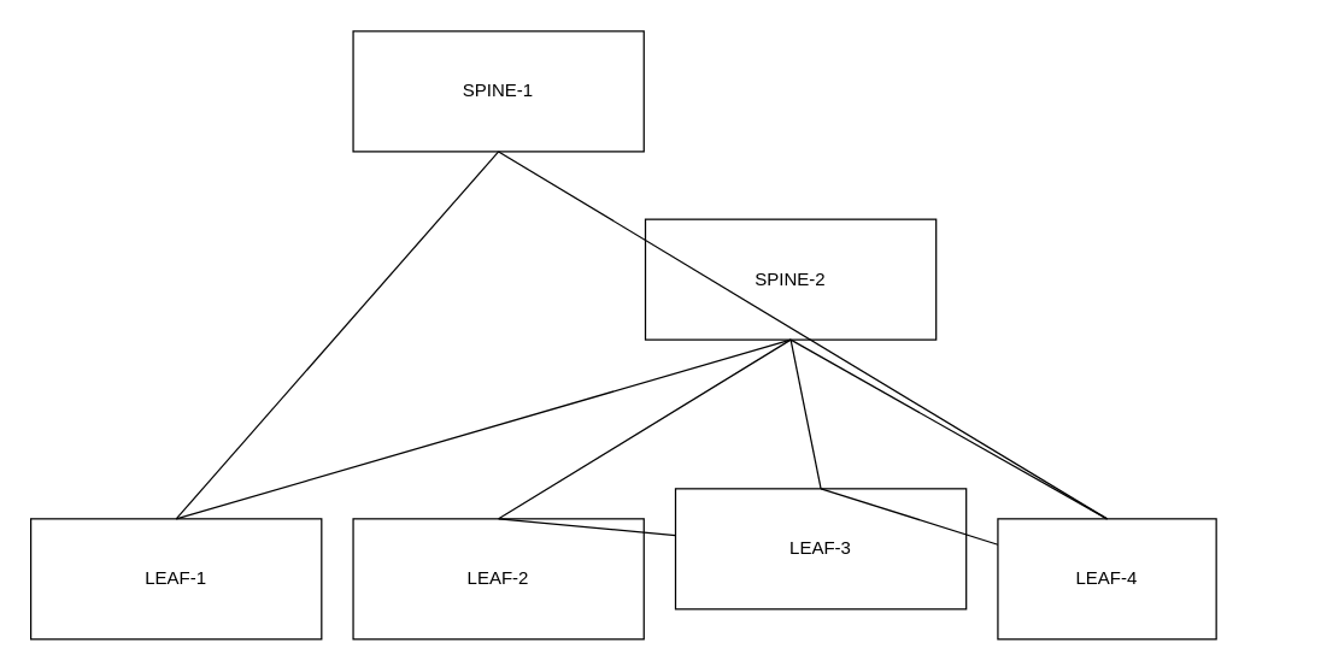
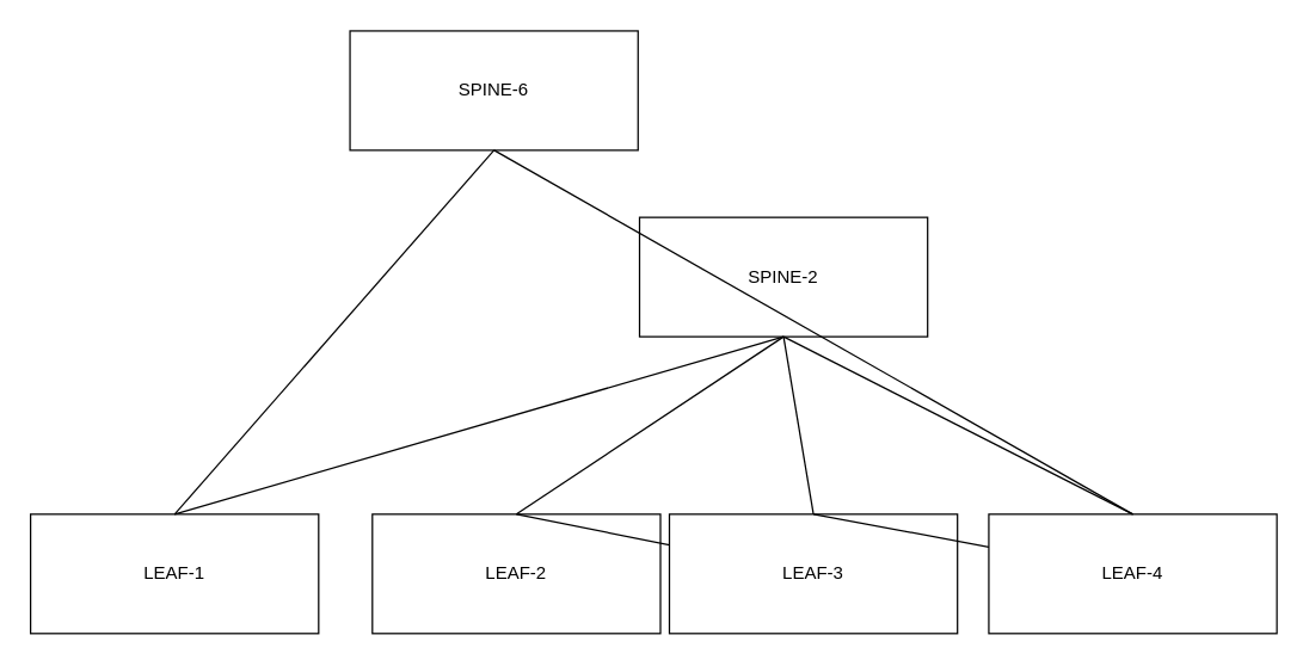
- <mxCell id="6" value="SPINE-1" style="rounded=0;whiteSpace=wrap;html=1;" vertex="1" parent="1"><mxGeometry x="234" y="20" width="193" height="80" as="geometry" /></mxCell>
+ <mxCell id="6" value="SPINE-6" style="rounded=0;whiteSpace=wrap;html=1;" vertex="1" parent="1"><mxGeometry x="234" y="20" width="193" height="80" as="geometry" /></mxCell>
- <mxCell id="4" value="LEAF-3" style="rounded=0;whiteSpace=wrap;html=1;" vertex="1" parent="1"><mxGeometry x="448" y="324" width="193" height="80" as="geometry" /></mxCell>
+ <mxCell id="4" value="LEAF-3" style="rounded=0;whiteSpace=wrap;html=1;" vertex="1" parent="1"><mxGeometry x="448" y="344" width="193" height="80" as="geometry" /></mxCell>
- <mxCell id="2" value="LEAF-2" style="rounded=0;whiteSpace=wrap;html=1;" vertex="1" parent="1"><mxGeometry x="234" y="344" width="193" height="80" as="geometry" /></mxCell>
+ <mxCell id="2" value="LEAF-2" style="rounded=0;whiteSpace=wrap;html=1;" vertex="1" parent="1"><mxGeometry x="249" y="344" width="193" height="80" as="geometry" /></mxCell>
- <mxCell id="5" value="LEAF-4" style="rounded=0;whiteSpace=wrap;html=1;" vertex="1" parent="1"><mxGeometry x="662" y="344" width="145" height="80" as="geometry" /></mxCell>
+ <mxCell id="5" value="LEAF-4" style="rounded=0;whiteSpace=wrap;html=1;" vertex="1" parent="1"><mxGeometry x="662" y="344" width="193" height="80" as="geometry" /></mxCell>
